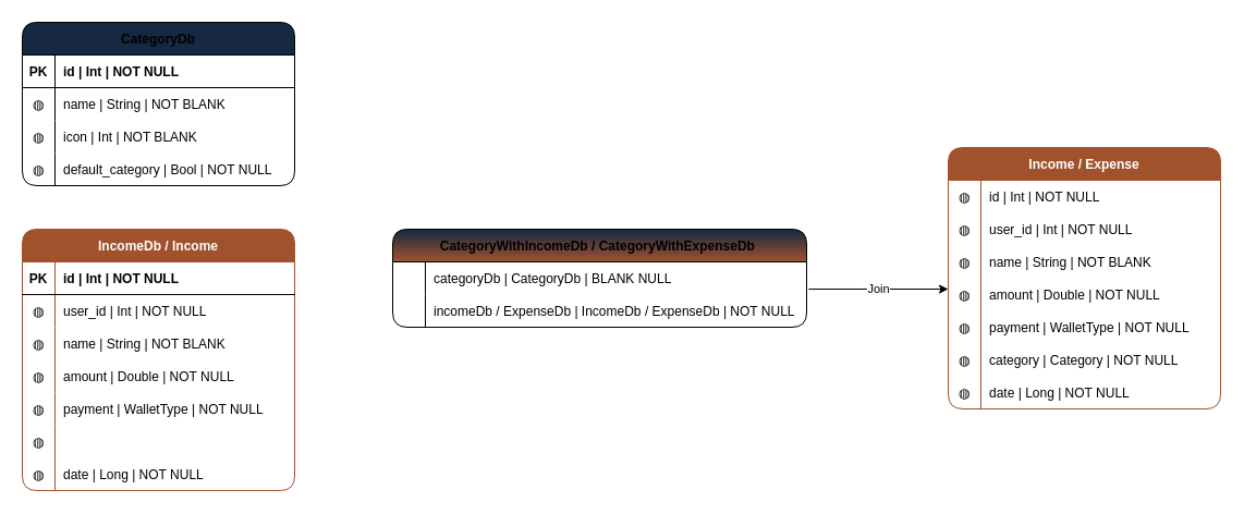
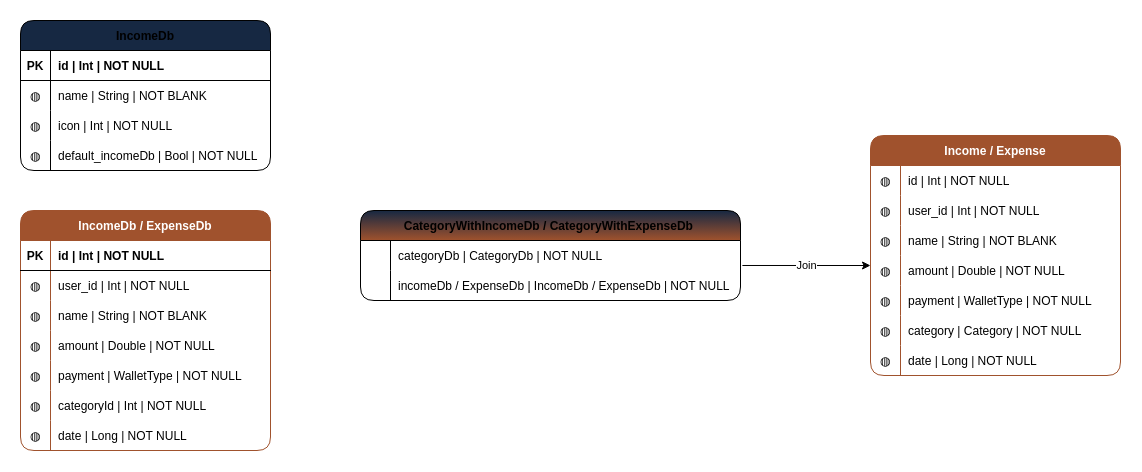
- <mxCell id="9" value="CategoryDb" style="shape=table;startSize=30;container=1;collapsible=1;childLayout=tableLayout;fixedRows=1;rowLines=0;fontStyle=1;align=center;resizeLast=1;strokeColor=default;strokeWidth=1;perimeterSpacing=0;swimlaneLine=1;rounded=1;shadow=0;absoluteArcSize=0;gradientColor=none;fillColor=#162842;fillStyle=solid;" vertex="1" parent="1"><mxGeometry x="20" y="20" width="250" height="150" as="geometry" /></mxCell>
+ <mxCell id="9" value="IncomeDb" style="shape=table;startSize=30;container=1;collapsible=1;childLayout=tableLayout;fixedRows=1;rowLines=0;fontStyle=1;align=center;resizeLast=1;strokeColor=default;strokeWidth=1;perimeterSpacing=0;swimlaneLine=1;rounded=1;shadow=0;absoluteArcSize=0;gradientColor=none;fillColor=#162842;fillStyle=solid;" vertex="1" parent="1"><mxGeometry x="20" y="20" width="250" height="150" as="geometry" /></mxCell>
- <mxCell id="18" value="icon | Int | NOT BLANK" style="shape=partialRectangle;overflow=hidden;connectable=0;fillColor=none;top=0;left=0;bottom=0;right=0;align=left;spacingLeft=6;" vertex="1" parent="16"><mxGeometry x="30" width="220" height="30" as="geometry"><mxRectangle width="220" height="30" as="alternateBounds" /></mxGeometry></mxCell>
+ <mxCell id="18" value="icon | Int | NOT NULL" style="shape=partialRectangle;overflow=hidden;connectable=0;fillColor=none;top=0;left=0;bottom=0;right=0;align=left;spacingLeft=6;" vertex="1" parent="16"><mxGeometry x="30" width="220" height="30" as="geometry"><mxRectangle width="220" height="30" as="alternateBounds" /></mxGeometry></mxCell>
- <mxCell id="21" value="default_category | Bool | NOT NULL" style="shape=partialRectangle;overflow=hidden;connectable=0;fillColor=none;top=0;left=0;bottom=0;right=0;align=left;spacingLeft=6;" vertex="1" parent="19"><mxGeometry x="30" width="220" height="30" as="geometry"><mxRectangle width="220" height="30" as="alternateBounds" /></mxGeometry></mxCell>
+ <mxCell id="21" value="default_incomeDb | Bool | NOT NULL" style="shape=partialRectangle;overflow=hidden;connectable=0;fillColor=none;top=0;left=0;bottom=0;right=0;align=left;spacingLeft=6;" vertex="1" parent="19"><mxGeometry x="30" width="220" height="30" as="geometry"><mxRectangle width="220" height="30" as="alternateBounds" /></mxGeometry></mxCell>
- <mxCell id="22" value="IncomeDb / Income" style="shape=table;startSize=30;container=1;collapsible=1;childLayout=tableLayout;fixedRows=1;rowLines=0;fontStyle=1;align=center;resizeLast=1;rounded=1;fillColor=#a0522d;fontColor=#ffffff;strokeColor=#A0522D;" vertex="1" parent="1"><mxGeometry x="20" y="210" width="250" height="240" as="geometry" /></mxCell>
+ <mxCell id="22" value="IncomeDb / ExpenseDb" style="shape=table;startSize=30;container=1;collapsible=1;childLayout=tableLayout;fixedRows=1;rowLines=0;fontStyle=1;align=center;resizeLast=1;rounded=1;fillColor=#a0522d;fontColor=#ffffff;strokeColor=#A0522D;" vertex="1" parent="1"><mxGeometry x="20" y="210" width="250" height="240" as="geometry" /></mxCell>
- <mxCell id="5" value="categoryDb | CategoryDb | BLANK NULL" style="shape=partialRectangle;overflow=hidden;connectable=0;fillColor=none;top=0;left=0;bottom=0;right=0;align=left;spacingLeft=6;" parent="3" vertex="1"><mxGeometry x="30" width="350" height="30" as="geometry"><mxRectangle width="350" height="30" as="alternateBounds" /></mxGeometry></mxCell>
+ <mxCell id="5" value="categoryDb | CategoryDb | NOT NULL" style="shape=partialRectangle;overflow=hidden;connectable=0;fillColor=none;top=0;left=0;bottom=0;right=0;align=left;spacingLeft=6;" parent="3" vertex="1"><mxGeometry x="30" width="350" height="30" as="geometry"><mxRectangle width="350" height="30" as="alternateBounds" /></mxGeometry></mxCell>
+ <mxCell id="40" value="categoryId | Int | NOT NULL" style="shape=partialRectangle;overflow=hidden;connectable=0;fillColor=none;top=0;left=0;bottom=0;right=0;align=left;spacingLeft=6;" vertex="1" parent="38"><mxGeometry x="30" width="220" height="30" as="geometry"><mxRectangle width="220" height="30" as="alternateBounds" /></mxGeometry></mxCell>
